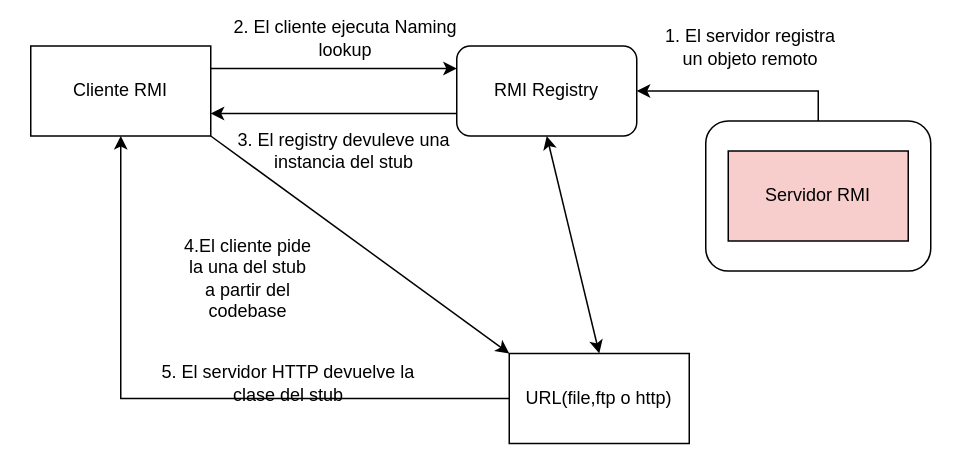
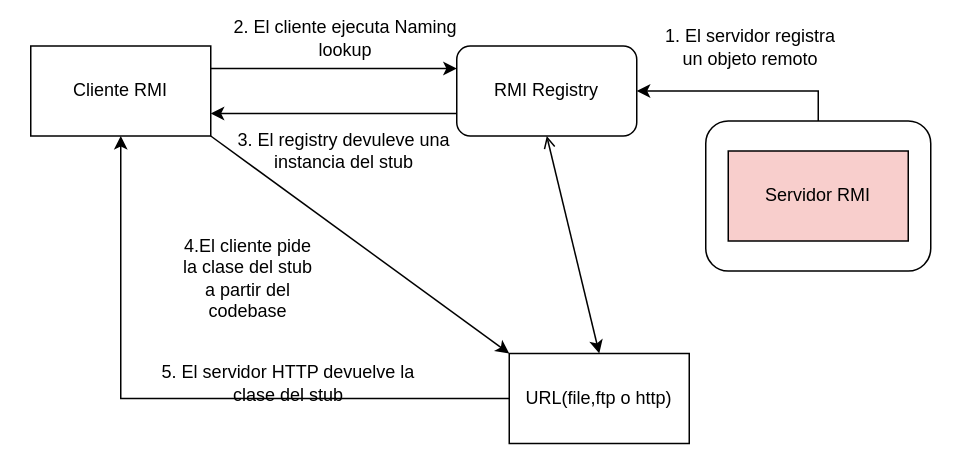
- <mxCell id="8" value="" style="endArrow=classic;startArrow=classic;html=1;rounded=0;entryX=0.5;entryY=1;entryDx=0;entryDy=0;exitX=0.5;exitY=0;exitDx=0;exitDy=0;" edge="1" parent="1" source="7" target="5"><mxGeometry width="50" height="50" relative="1" as="geometry"><mxPoint x="330" y="250" as="sourcePoint" /><mxPoint x="380" y="200" as="targetPoint" /></mxGeometry></mxCell>
+ <mxCell id="8" value="" style="endArrow=open;startArrow=classic;html=1;rounded=0;entryX=0.5;entryY=1;entryDx=0;entryDy=0;exitX=0.5;exitY=0;exitDx=0;exitDy=0;" edge="1" parent="1" source="7" target="5"><mxGeometry width="50" height="50" relative="1" as="geometry"><mxPoint x="330" y="250" as="sourcePoint" /><mxPoint x="380" y="200" as="targetPoint" /></mxGeometry></mxCell>
- <mxCell id="16" value="4.El cliente pide la una del stub a partir del codebase" style="text;html=1;strokeColor=none;fillColor=none;align=center;verticalAlign=middle;whiteSpace=wrap;rounded=0;" vertex="1" parent="1"><mxGeometry x="120" y="160" width="90" height="50" as="geometry" /></mxCell>
+ <mxCell id="16" value="4.El cliente pide la clase del stub a partir del codebase" style="text;html=1;strokeColor=none;fillColor=none;align=center;verticalAlign=middle;whiteSpace=wrap;rounded=0;" vertex="1" parent="1"><mxGeometry x="120" y="160" width="90" height="50" as="geometry" /></mxCell>
